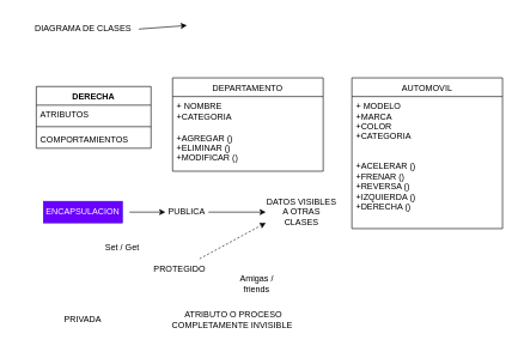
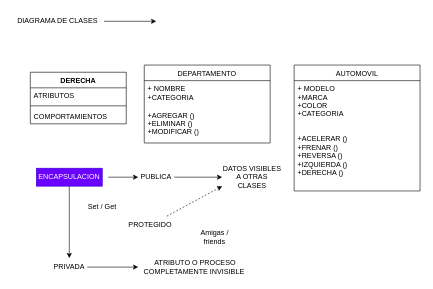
- <mxCell id="2" value="DIAGRAMA DE CLASES" style="text;html=1;align=center;verticalAlign=middle;resizable=0;points=[];autosize=1;strokeColor=none;fillColor=none;" parent="1" vertex="1"><mxGeometry x="40" y="25" width="150" height="30" as="geometry" /></mxCell>
+ <mxCell id="2" value="DIAGRAMA DE CLASES" style="text;html=1;align=center;verticalAlign=middle;resizable=0;points=[];autosize=1;strokeColor=none;fillColor=none;" parent="1" vertex="1"><mxGeometry x="20" y="20" width="150" height="30" as="geometry" /></mxCell>
+ <mxCell id="15" value="" style="edgeStyle=none;html=1;" parent="1" source="16" target="20" edge="1"><mxGeometry relative="1" as="geometry" /></mxCell>
+ <mxCell id="19" value="" style="edgeStyle=none;html=1;" parent="1" source="20" target="23" edge="1"><mxGeometry relative="1" as="geometry" /></mxCell>
